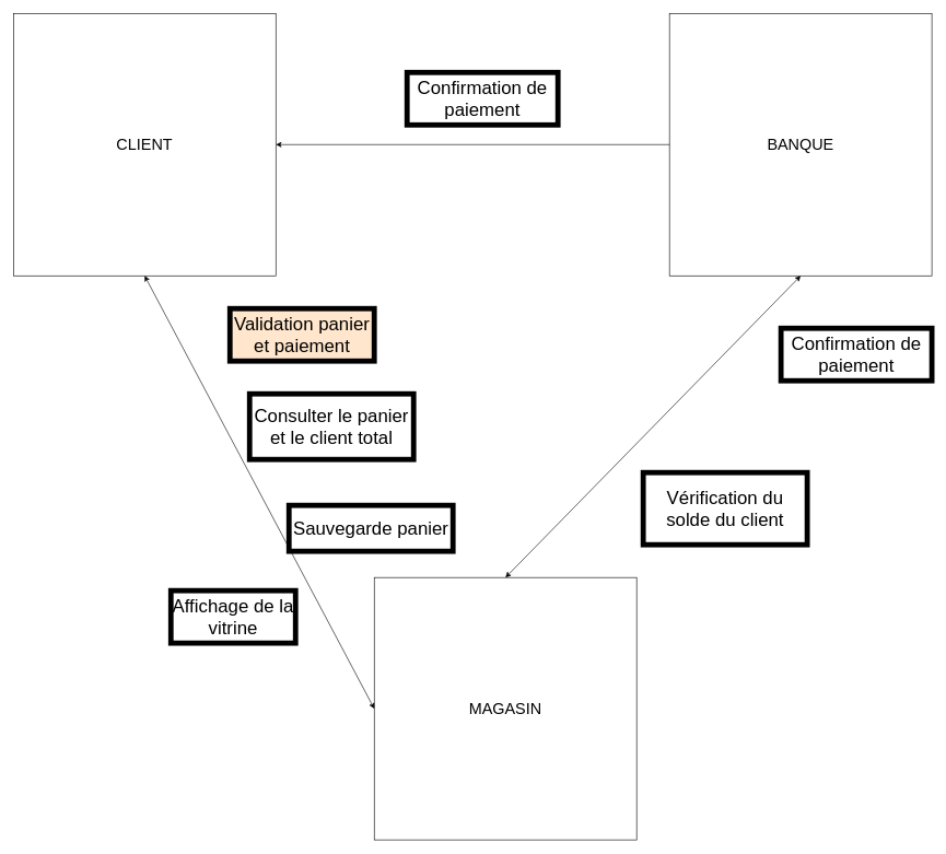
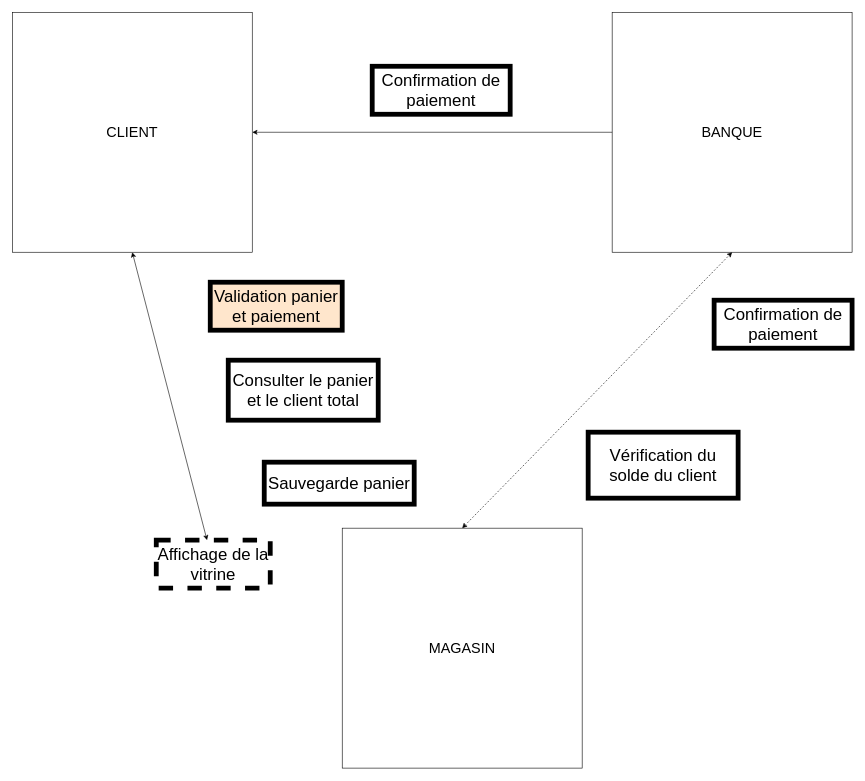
- <mxCell id="5" value="" style="endArrow=classic;startArrow=classic;html=1;rounded=0;entryX=0;entryY=0.5;entryDx=0;entryDy=0;exitX=0.5;exitY=1;exitDx=0;exitDy=0;" edge="1" parent="1" source="2" target="4"><mxGeometry width="50" height="50" relative="1" as="geometry"><mxPoint x="920" y="700" as="sourcePoint" /><mxPoint x="970" y="650" as="targetPoint" /></mxGeometry></mxCell>
+ <mxCell id="5" value="" style="endArrow=classic;startArrow=classic;html=1;rounded=0;exitX=0.5;exitY=1;exitDx=0;exitDy=0;" edge="1" parent="1" source="2" target="8"><mxGeometry width="50" height="50" relative="1" as="geometry"><mxPoint x="920" y="700" as="sourcePoint" /><mxPoint x="970" y="650" as="targetPoint" /></mxGeometry></mxCell>
- <mxCell id="6" value="" style="endArrow=classic;startArrow=classic;html=1;rounded=0;entryX=0.5;entryY=1;entryDx=0;entryDy=0;exitX=0.5;exitY=0;exitDx=0;exitDy=0;" edge="1" parent="1" source="4" target="3"><mxGeometry width="50" height="50" relative="1" as="geometry"><mxPoint x="920" y="700" as="sourcePoint" /><mxPoint x="970" y="650" as="targetPoint" /></mxGeometry></mxCell>
+ <mxCell id="6" value="" style="endArrow=classic;startArrow=classic;html=1;rounded=0;entryX=0.5;entryY=1;entryDx=0;entryDy=0;exitX=0.5;exitY=0;exitDx=0;exitDy=0;dashed=1;" edge="1" parent="1" source="4" target="3"><mxGeometry width="50" height="50" relative="1" as="geometry"><mxPoint x="920" y="700" as="sourcePoint" /><mxPoint x="970" y="650" as="targetPoint" /></mxGeometry></mxCell>
- <mxCell id="8" value="Affichage de la vitrine" style="rounded=0;whiteSpace=wrap;html=1;fontSize=28;strokeWidth=8;" vertex="1" parent="1"><mxGeometry x="260" y="900" width="190" height="80" as="geometry" /></mxCell>
+ <mxCell id="8" value="Affichage de la vitrine" style="rounded=0;whiteSpace=wrap;html=1;fontSize=28;strokeWidth=8;dashed=1;" vertex="1" parent="1"><mxGeometry x="260" y="900" width="190" height="80" as="geometry" /></mxCell>
